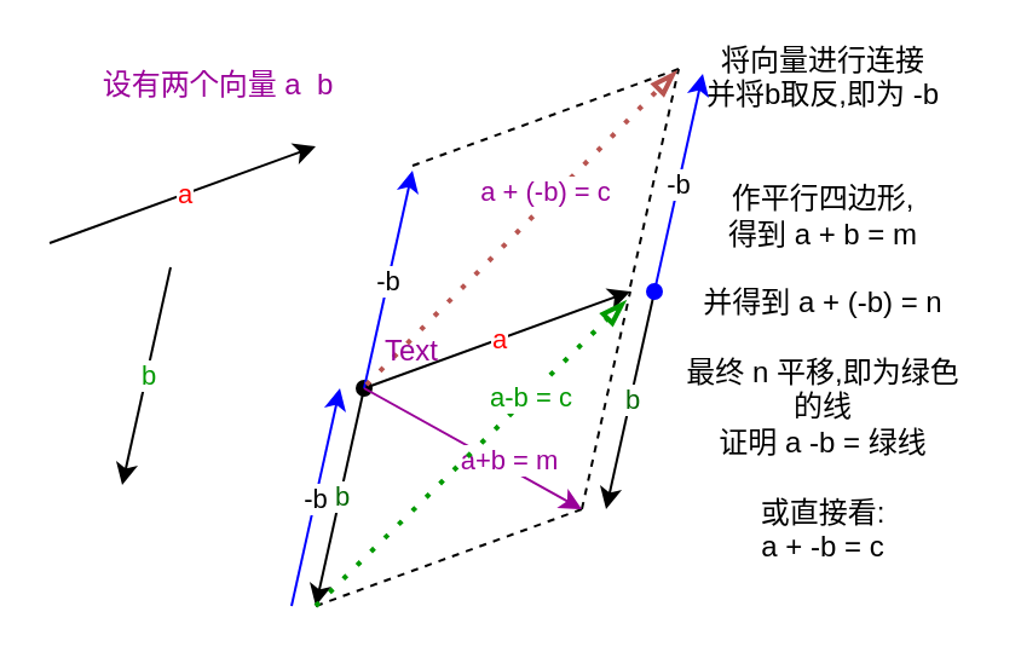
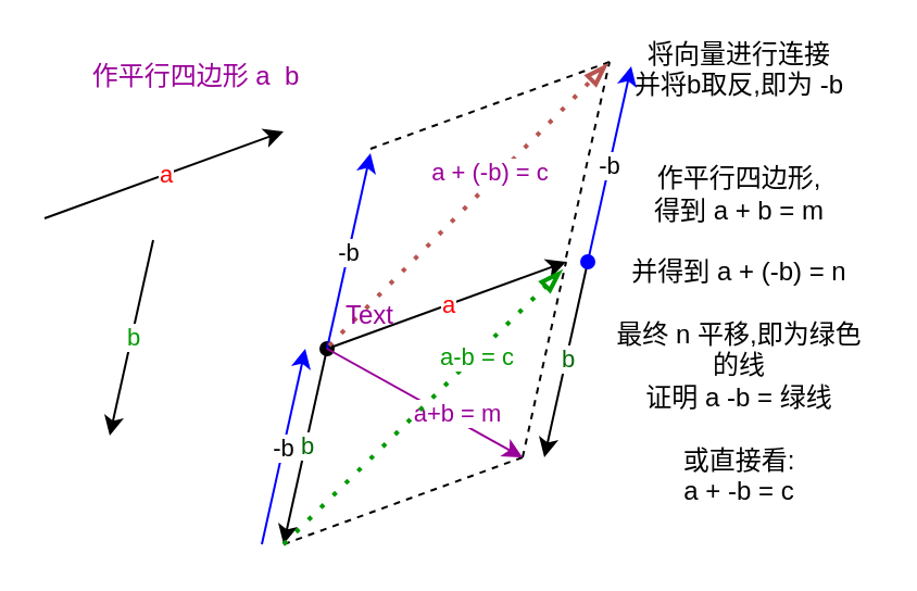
- <mxCell id="25" value="设有两个向量 a&amp;nbsp; b&lt;br&gt;" style="text;html=1;strokeColor=none;fillColor=none;align=center;verticalAlign=middle;whiteSpace=wrap;rounded=0;fontColor=#990099;" parent="1" vertex="1"><mxGeometry x="30" y="20" width="120" height="30" as="geometry" /></mxCell>
+ <mxCell id="25" value="作平行四边形 a&amp;nbsp; b&lt;br&gt;" style="text;html=1;strokeColor=none;fillColor=none;align=center;verticalAlign=middle;whiteSpace=wrap;rounded=0;fontColor=#990099;" parent="1" vertex="1"><mxGeometry x="30" y="20" width="120" height="30" as="geometry" /></mxCell>
